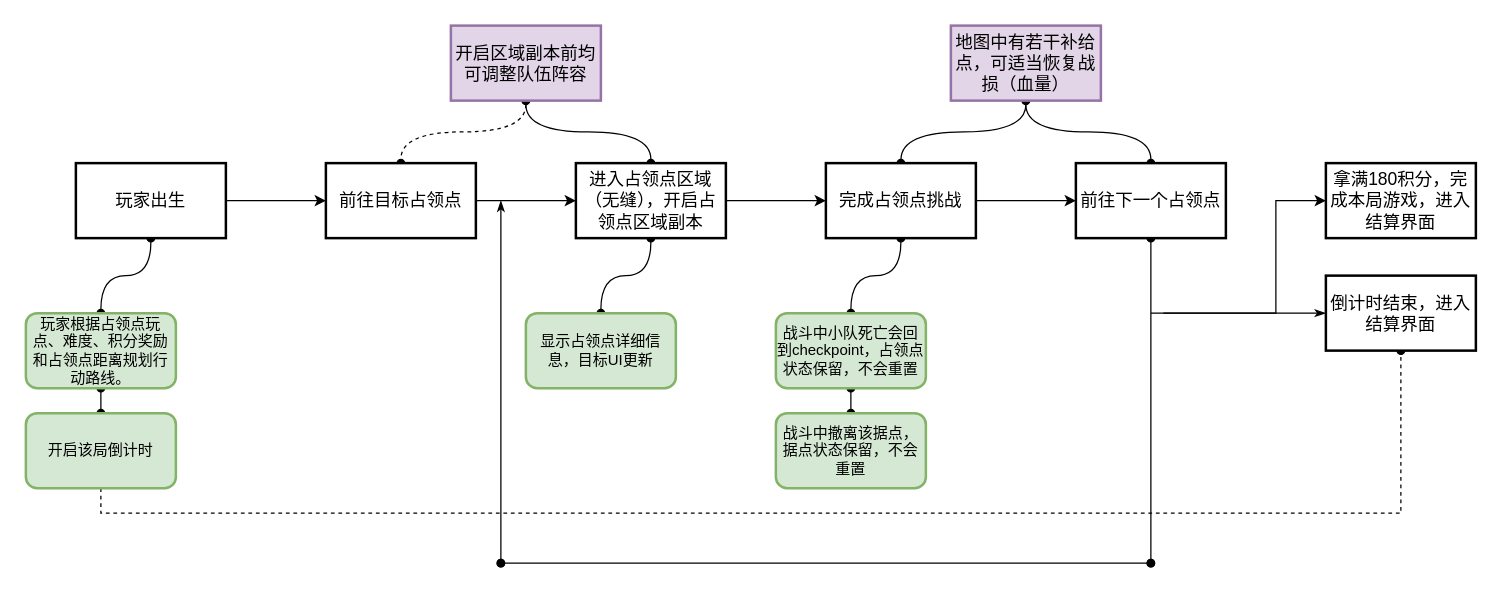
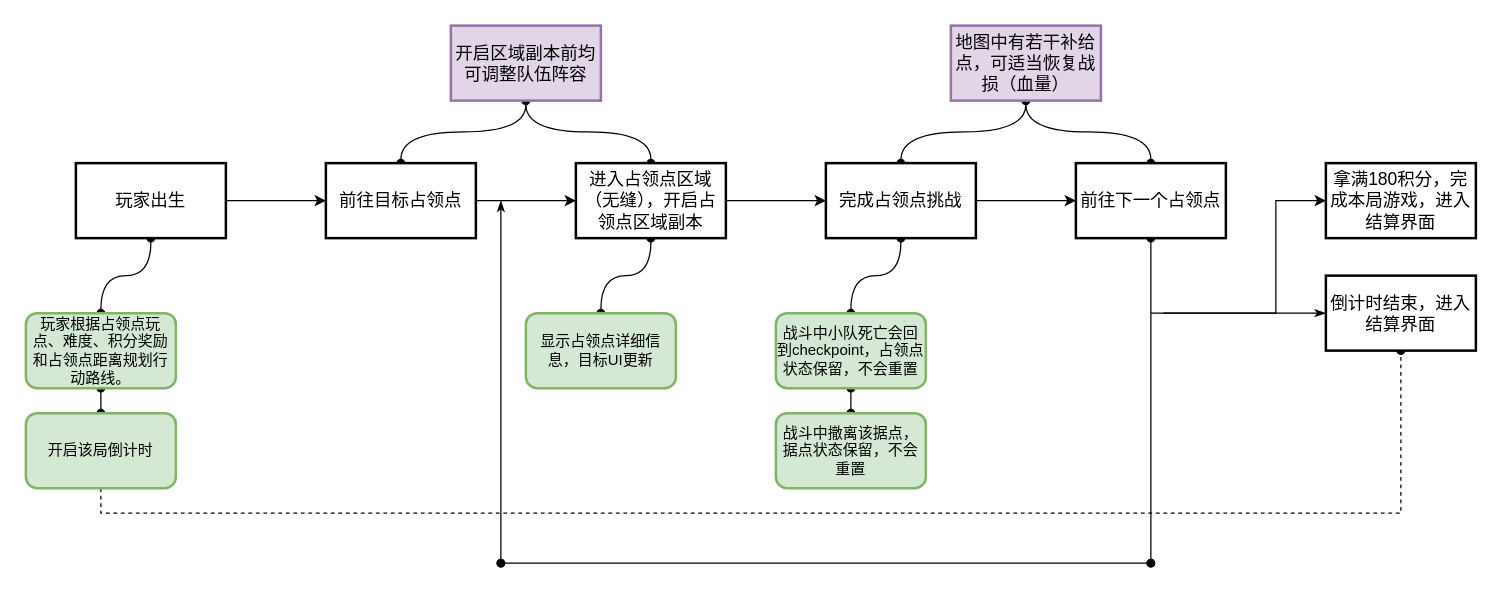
- <mxCell id="6" style="edgeStyle=orthogonalEdgeStyle;curved=1;rounded=0;orthogonalLoop=1;jettySize=auto;html=1;entryX=0.5;entryY=0;entryDx=0;entryDy=0;startArrow=oval;startFill=1;endArrow=oval;endFill=1;dashed=1;" edge="1" parent="1" source="8" target="32"><mxGeometry relative="1" as="geometry" /></mxCell>
+ <mxCell id="6" style="edgeStyle=orthogonalEdgeStyle;curved=1;rounded=0;orthogonalLoop=1;jettySize=auto;html=1;entryX=0.5;entryY=0;entryDx=0;entryDy=0;startArrow=oval;startFill=1;endArrow=oval;endFill=1;" edge="1" parent="1" source="8" target="32"><mxGeometry relative="1" as="geometry" /></mxCell>
